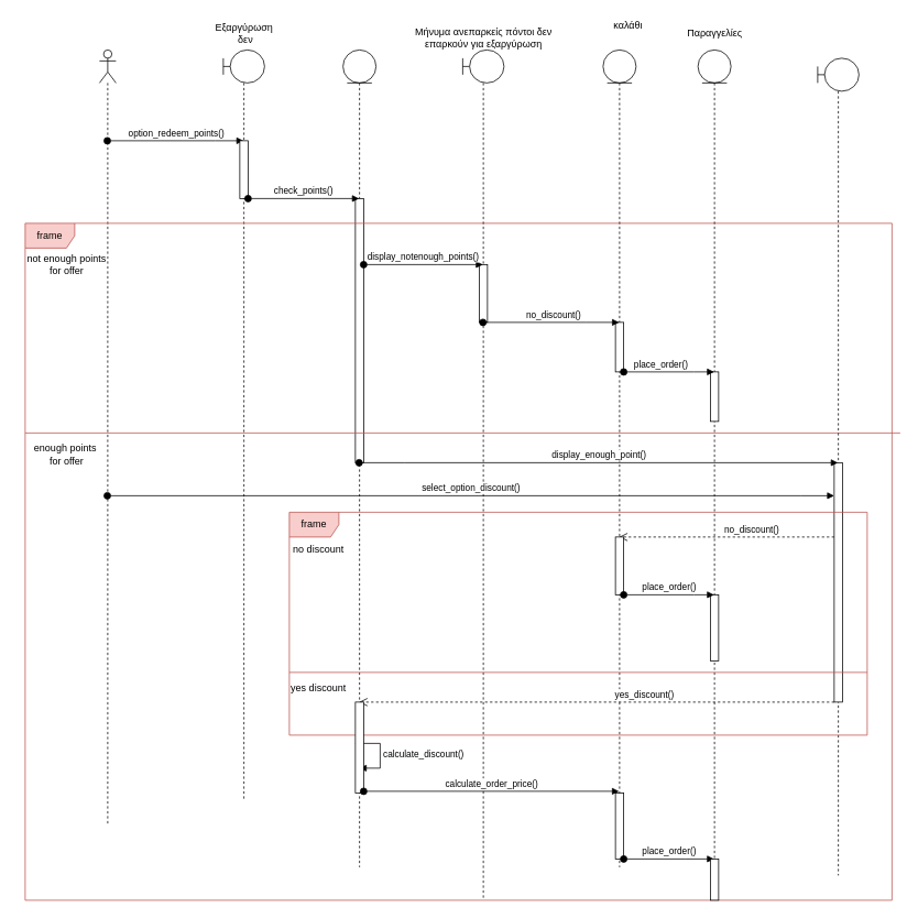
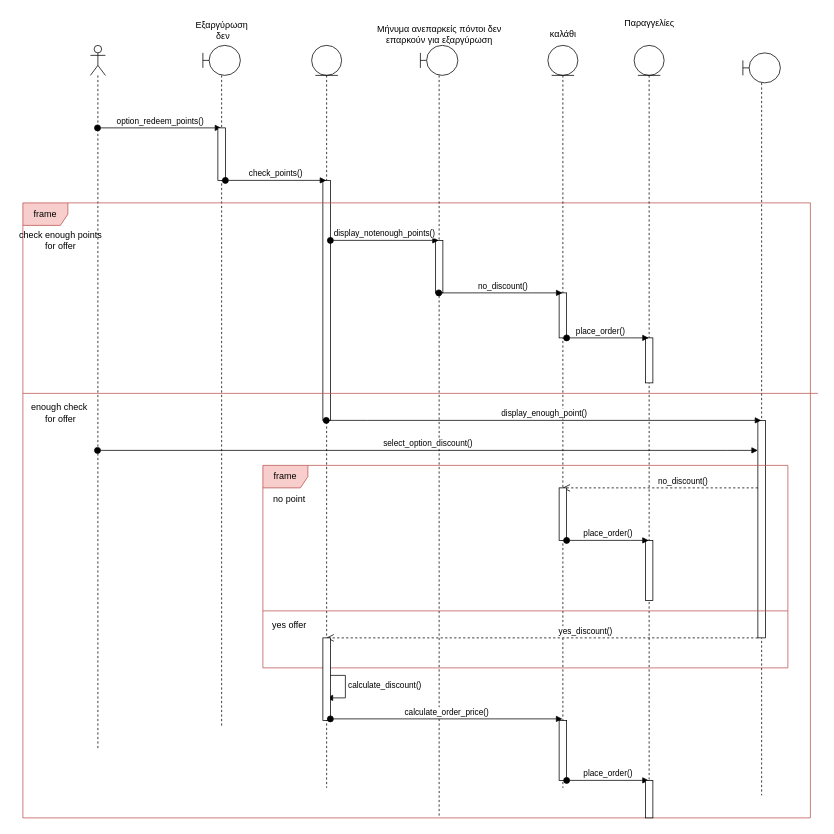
- <mxCell id="21" value="καλάθι" style="text;html=1;align=center;verticalAlign=middle;resizable=0;points=[];autosize=1;strokeColor=none;fillColor=none;" vertex="1" parent="1"><mxGeometry x="730" y="15" width="60" height="30" as="geometry" /></mxCell>
+ <mxCell id="21" value="καλάθι" style="text;html=1;align=center;verticalAlign=middle;resizable=0;points=[];autosize=1;strokeColor=none;fillColor=none;" vertex="1" parent="1"><mxGeometry x="720" y="30" width="60" height="30" as="geometry" /></mxCell>
- <mxCell id="19" value="Παραγγελίες" style="text;html=1;align=center;verticalAlign=middle;resizable=0;points=[];autosize=1;strokeColor=none;fillColor=none;" vertex="1" parent="1"><mxGeometry x="820" y="25" width="90" height="30" as="geometry" /></mxCell>
+ <mxCell id="19" value="Παραγγελίες" style="text;html=1;align=center;verticalAlign=middle;resizable=0;points=[];autosize=1;strokeColor=none;fillColor=none;" vertex="1" parent="1"><mxGeometry x="820" y="15" width="90" height="30" as="geometry" /></mxCell>
- <mxCell id="11" value="not enough points&lt;br&gt;for offer" style="text;html=1;align=center;verticalAlign=middle;resizable=0;points=[];autosize=1;strokeColor=none;fillColor=none;" vertex="1" parent="1"><mxGeometry x="20" y="300" width="120" height="40" as="geometry" /></mxCell>
+ <mxCell id="11" value="check enough points&lt;br&gt;for offer" style="text;html=1;align=center;verticalAlign=middle;resizable=0;points=[];autosize=1;strokeColor=none;fillColor=none;" vertex="1" parent="1"><mxGeometry x="20" y="300" width="120" height="40" as="geometry" /></mxCell>
- <mxCell id="26" value="enough points&amp;nbsp;&lt;br&gt;for offer" style="text;html=1;align=center;verticalAlign=middle;resizable=0;points=[];autosize=1;strokeColor=none;fillColor=none;" vertex="1" parent="1"><mxGeometry y="530" width="100" height="40" as="geometry" x="30" /></mxCell>
+ <mxCell id="26" value="enough check&amp;nbsp;&lt;br&gt;for offer" style="text;html=1;align=center;verticalAlign=middle;resizable=0;points=[];autosize=1;strokeColor=none;fillColor=none;" vertex="1" parent="1"><mxGeometry y="530" width="100" height="40" as="geometry" x="30" /></mxCell>
- <mxCell id="32" value="no discount" style="text;html=1;align=center;verticalAlign=middle;resizable=0;points=[];autosize=1;strokeColor=none;fillColor=none;" vertex="1" parent="1"><mxGeometry x="345" y="650" width="80" height="30" as="geometry" /></mxCell>
+ <mxCell id="32" value="no point" style="text;html=1;align=center;verticalAlign=middle;resizable=0;points=[];autosize=1;strokeColor=none;fillColor=none;" vertex="1" parent="1"><mxGeometry x="345" y="650" width="80" height="30" as="geometry" /></mxCell>
- <mxCell id="38" value="yes discount" style="text;html=1;align=center;verticalAlign=middle;resizable=0;points=[];autosize=1;strokeColor=none;fillColor=none;" vertex="1" parent="1"><mxGeometry x="340" y="818" width="90" height="30" as="geometry" /></mxCell>
+ <mxCell id="38" value="yes offer" style="text;html=1;align=center;verticalAlign=middle;resizable=0;points=[];autosize=1;strokeColor=none;fillColor=none;" vertex="1" parent="1"><mxGeometry x="340" y="818" width="90" height="30" as="geometry" /></mxCell>
